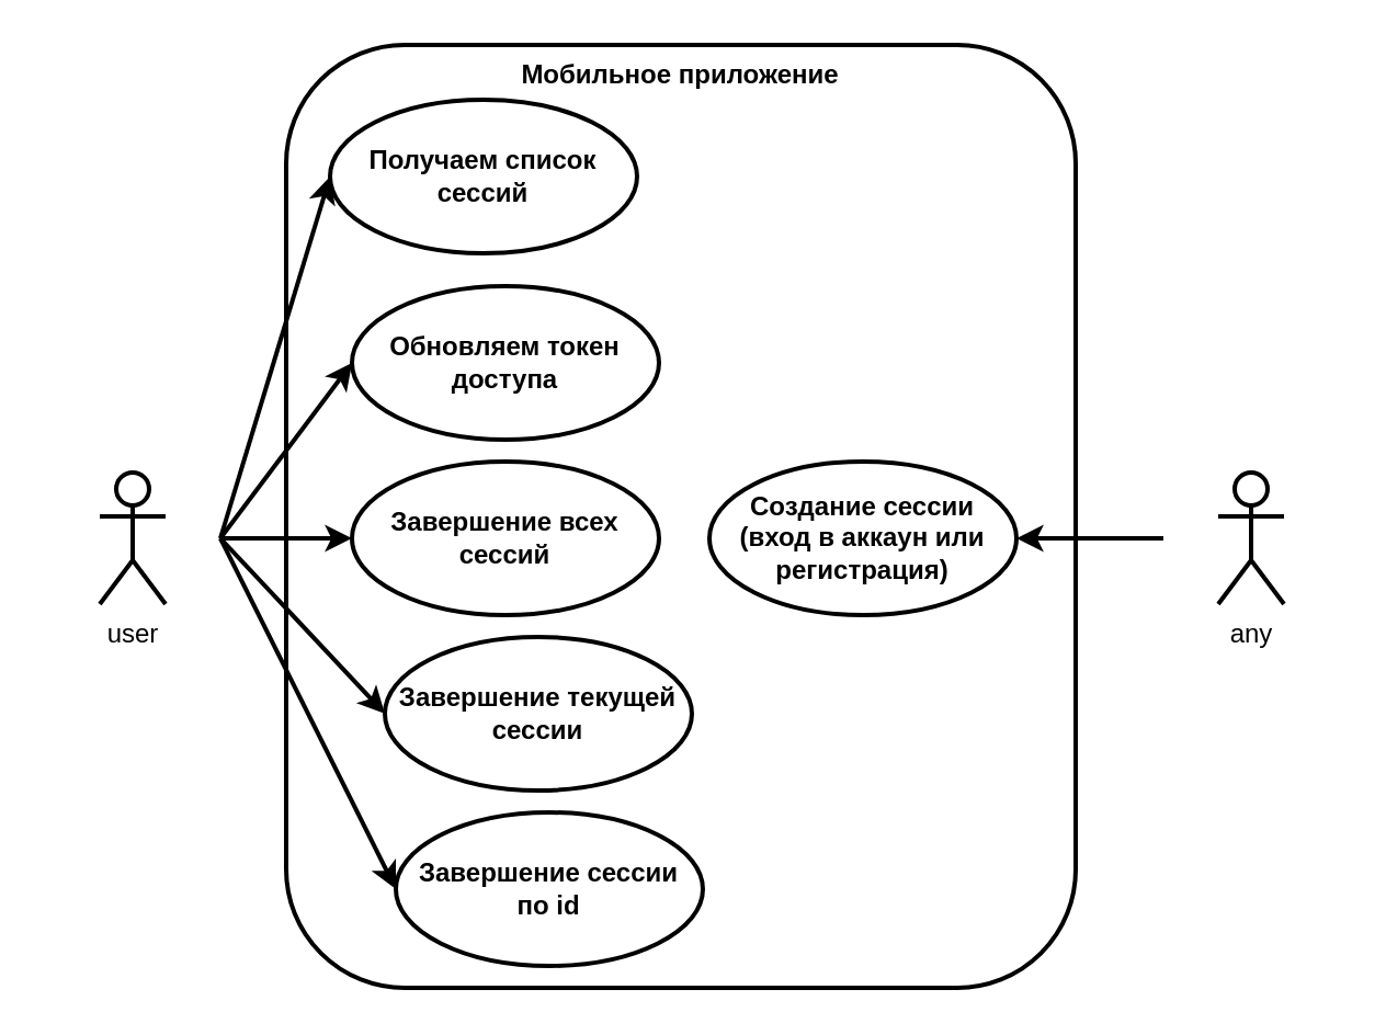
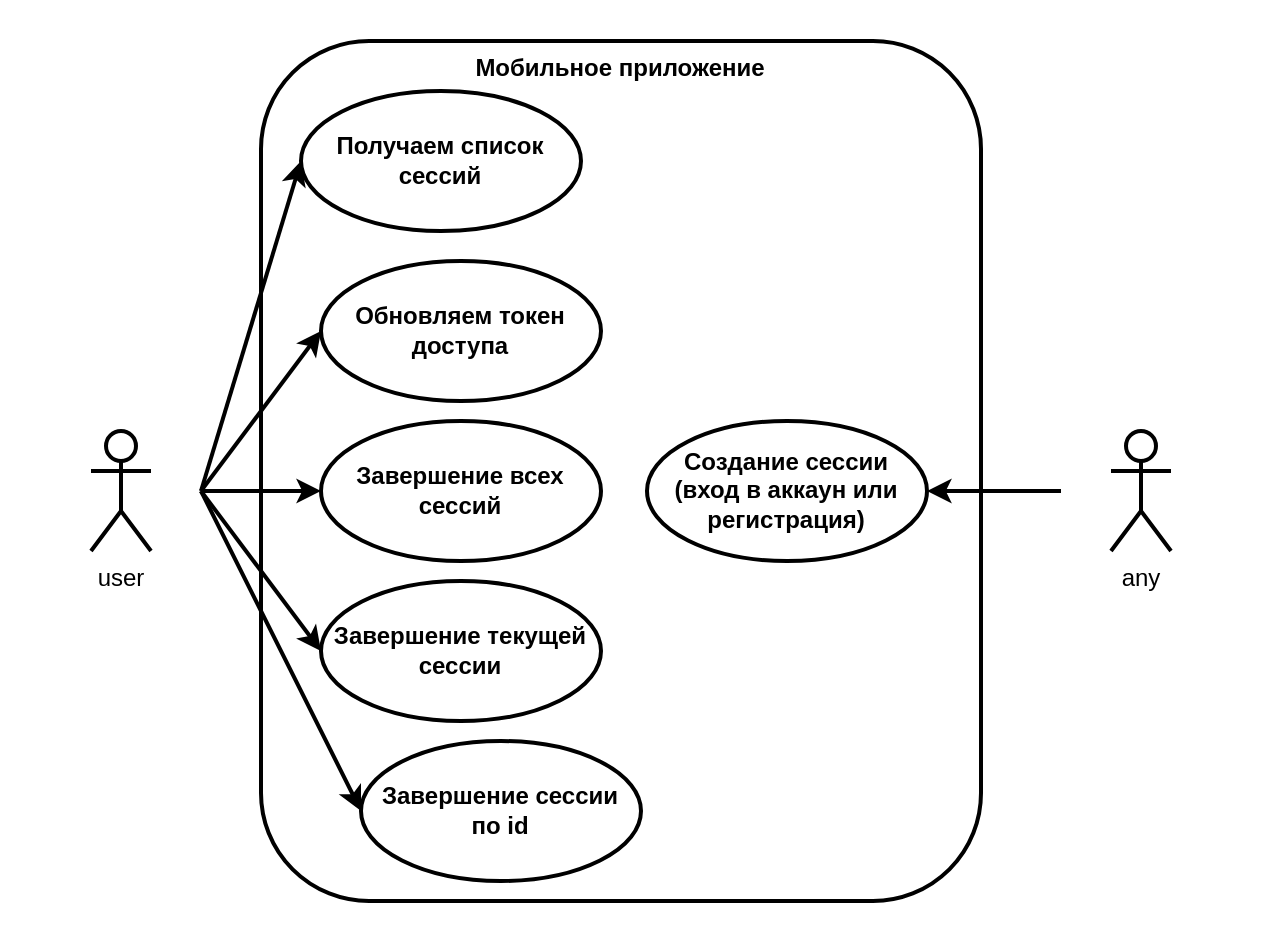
- <mxCell id="17" value="&lt;b&gt;Завершение текущей сессии&lt;/b&gt;" style="ellipse;whiteSpace=wrap;html=1;strokeWidth=2;" parent="1" vertex="1"><mxGeometry x="175" y="290" width="140" height="70" as="geometry" /></mxCell>
+ <mxCell id="17" value="&lt;b&gt;Завершение текущей сессии&lt;/b&gt;" style="ellipse;whiteSpace=wrap;html=1;strokeWidth=2;" parent="1" vertex="1"><mxGeometry x="160" y="290" width="140" height="70" as="geometry" /></mxCell>
